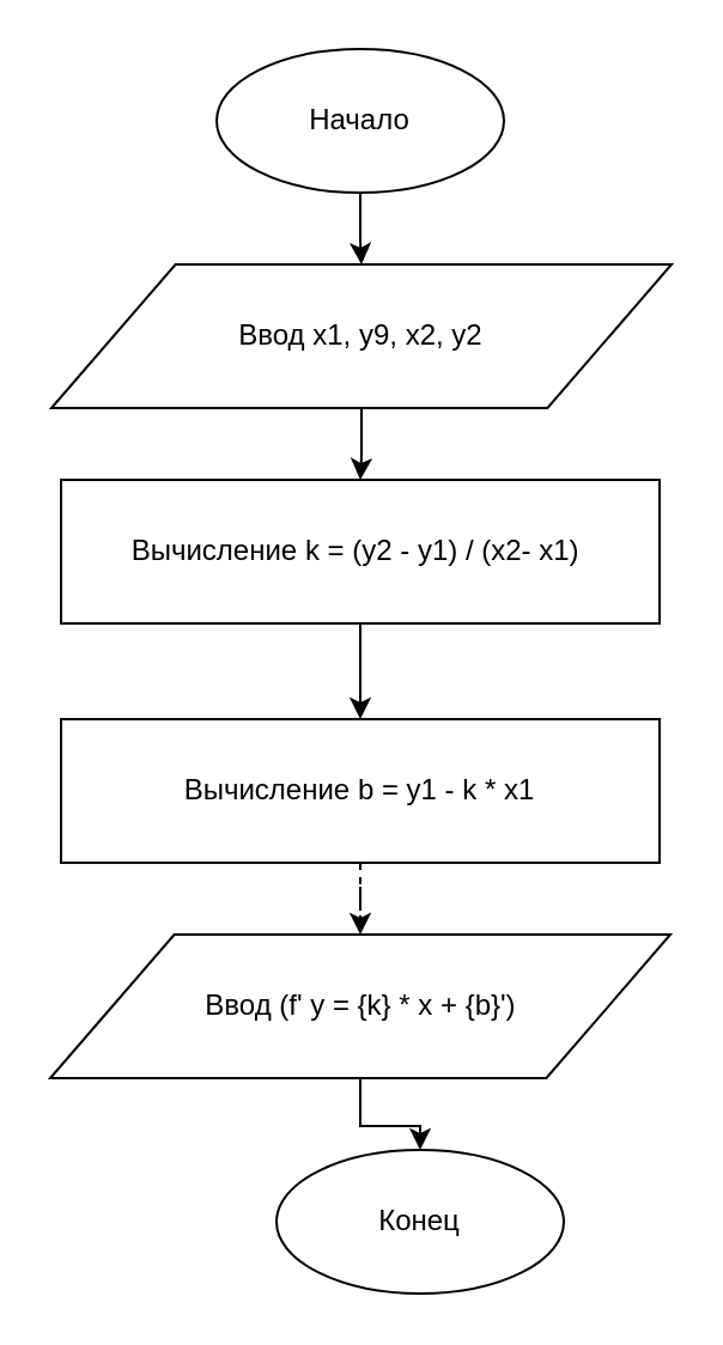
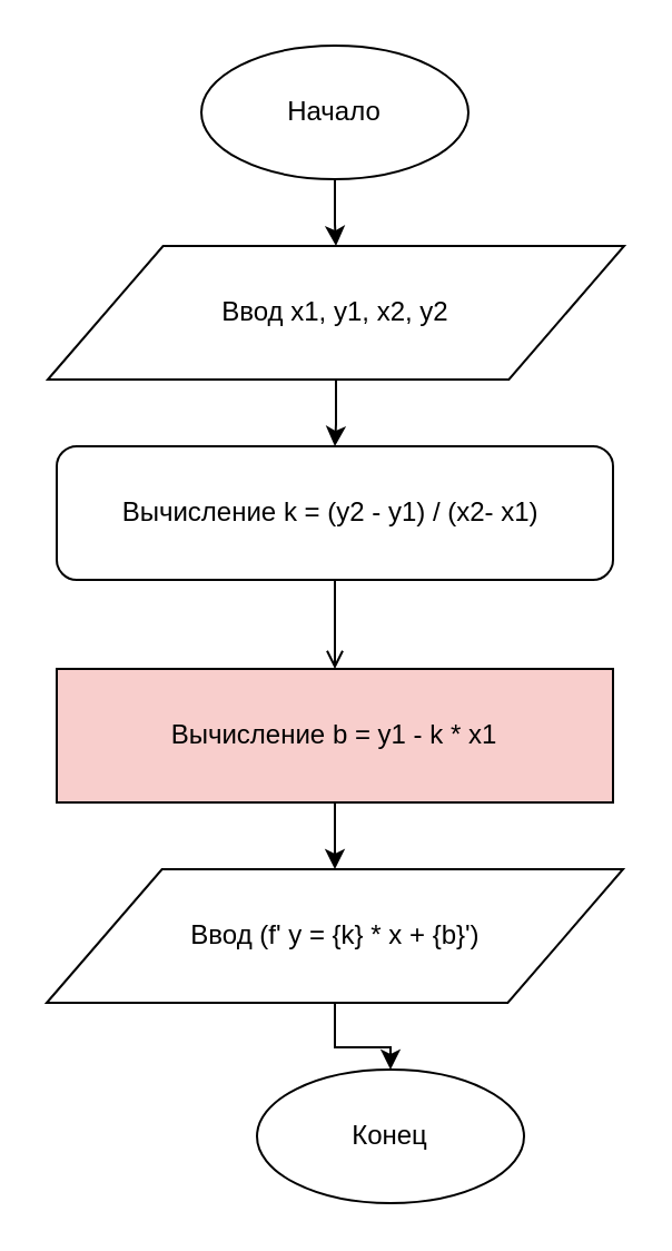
- <mxCell id="5" value="Ввод x1, y9, x2, y2" style="shape=parallelogram;perimeter=parallelogramPerimeter;whiteSpace=wrap;html=1;" parent="1" vertex="1"><mxGeometry x="21" y="110" width="259" height="60" as="geometry" /></mxCell>
+ <mxCell id="5" value="Ввод x1, y1, x2, y2" style="shape=parallelogram;perimeter=parallelogramPerimeter;whiteSpace=wrap;html=1;" parent="1" vertex="1"><mxGeometry x="21" y="110" width="259" height="60" as="geometry" /></mxCell>
- <mxCell id="7" value="Вычисление k = (y2 - y1) / (x2- x1)&amp;nbsp;" style="rounded=0;whiteSpace=wrap;html=1;" parent="1" vertex="1"><mxGeometry x="25" y="200" width="250" height="60" as="geometry" /></mxCell>
+ <mxCell id="7" value="Вычисление k = (y2 - y1) / (x2- x1)&amp;nbsp;" style="whiteSpace=wrap;html=1;rounded=1;" parent="1" vertex="1"><mxGeometry x="25" y="200" width="250" height="60" as="geometry" /></mxCell>
- <mxCell id="6" value="" style="edgeStyle=orthogonalEdgeStyle;rounded=0;orthogonalLoop=1;jettySize=auto;html=1;" parent="1" source="7" target="9" edge="1"><mxGeometry relative="1" as="geometry" /></mxCell>
+ <mxCell id="6" value="" style="edgeStyle=orthogonalEdgeStyle;rounded=0;orthogonalLoop=1;jettySize=auto;html=1;endArrow=open;" parent="1" source="7" target="9" edge="1"><mxGeometry relative="1" as="geometry" /></mxCell>
- <mxCell id="9" value="Вычисление b = y1 - k * x1" style="rounded=0;whiteSpace=wrap;html=1;" parent="1" vertex="1"><mxGeometry x="25" y="300" width="250" height="60" as="geometry" /></mxCell>
+ <mxCell id="9" value="Вычисление b = y1 - k * x1" style="rounded=0;whiteSpace=wrap;html=1;fillColor=#f8cecc;" parent="1" vertex="1"><mxGeometry x="25" y="300" width="250" height="60" as="geometry" /></mxCell>
- <mxCell id="8" value="" style="edgeStyle=orthogonalEdgeStyle;rounded=0;orthogonalLoop=1;jettySize=auto;html=1;dashed=1;" parent="1" source="9" target="11" edge="1"><mxGeometry relative="1" as="geometry" /></mxCell>
+ <mxCell id="8" value="" style="edgeStyle=orthogonalEdgeStyle;rounded=0;orthogonalLoop=1;jettySize=auto;html=1;" parent="1" source="9" target="11" edge="1"><mxGeometry relative="1" as="geometry" /></mxCell>
